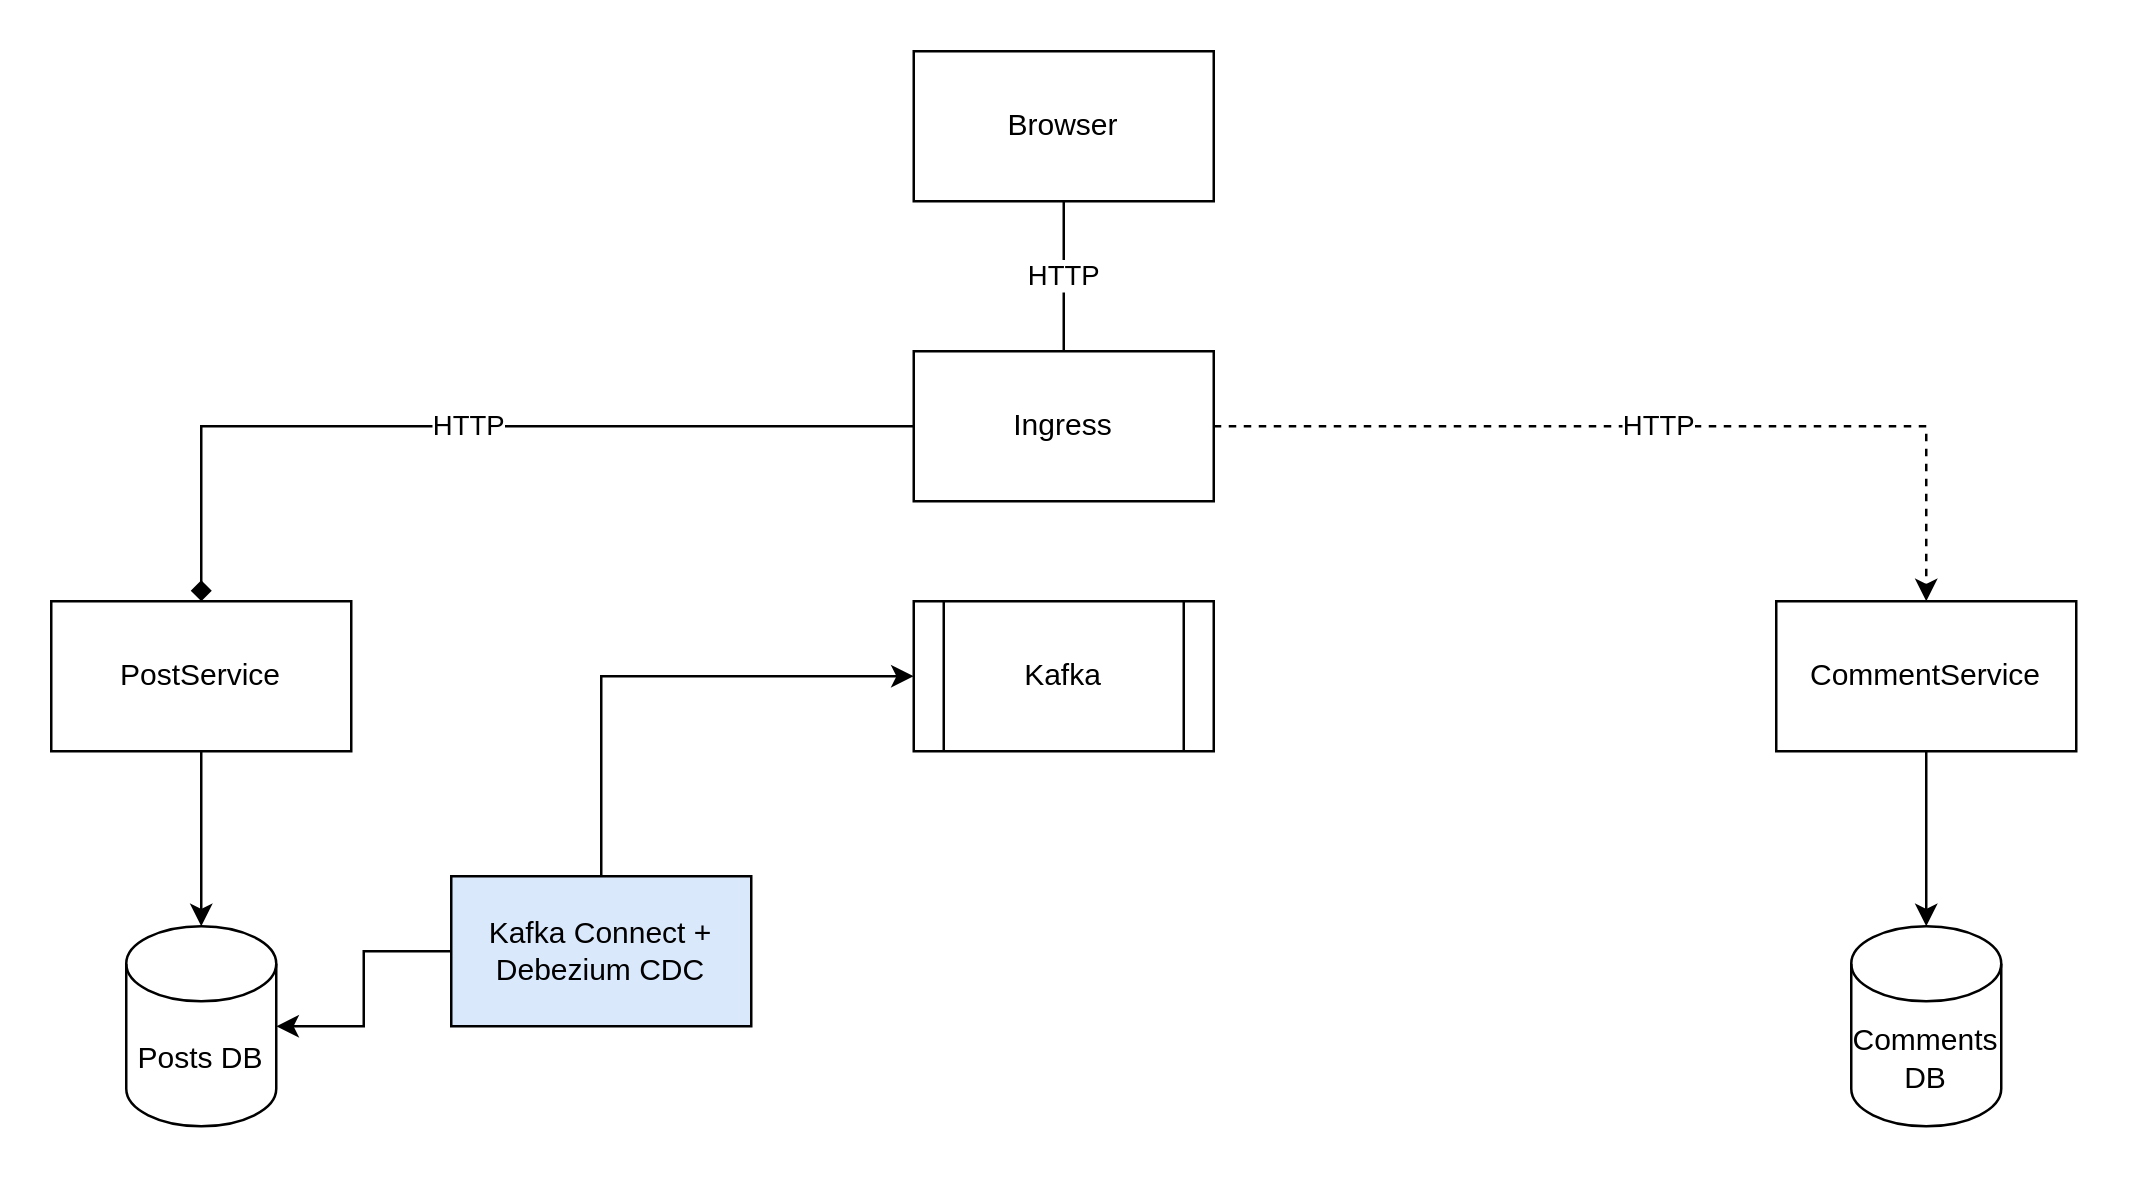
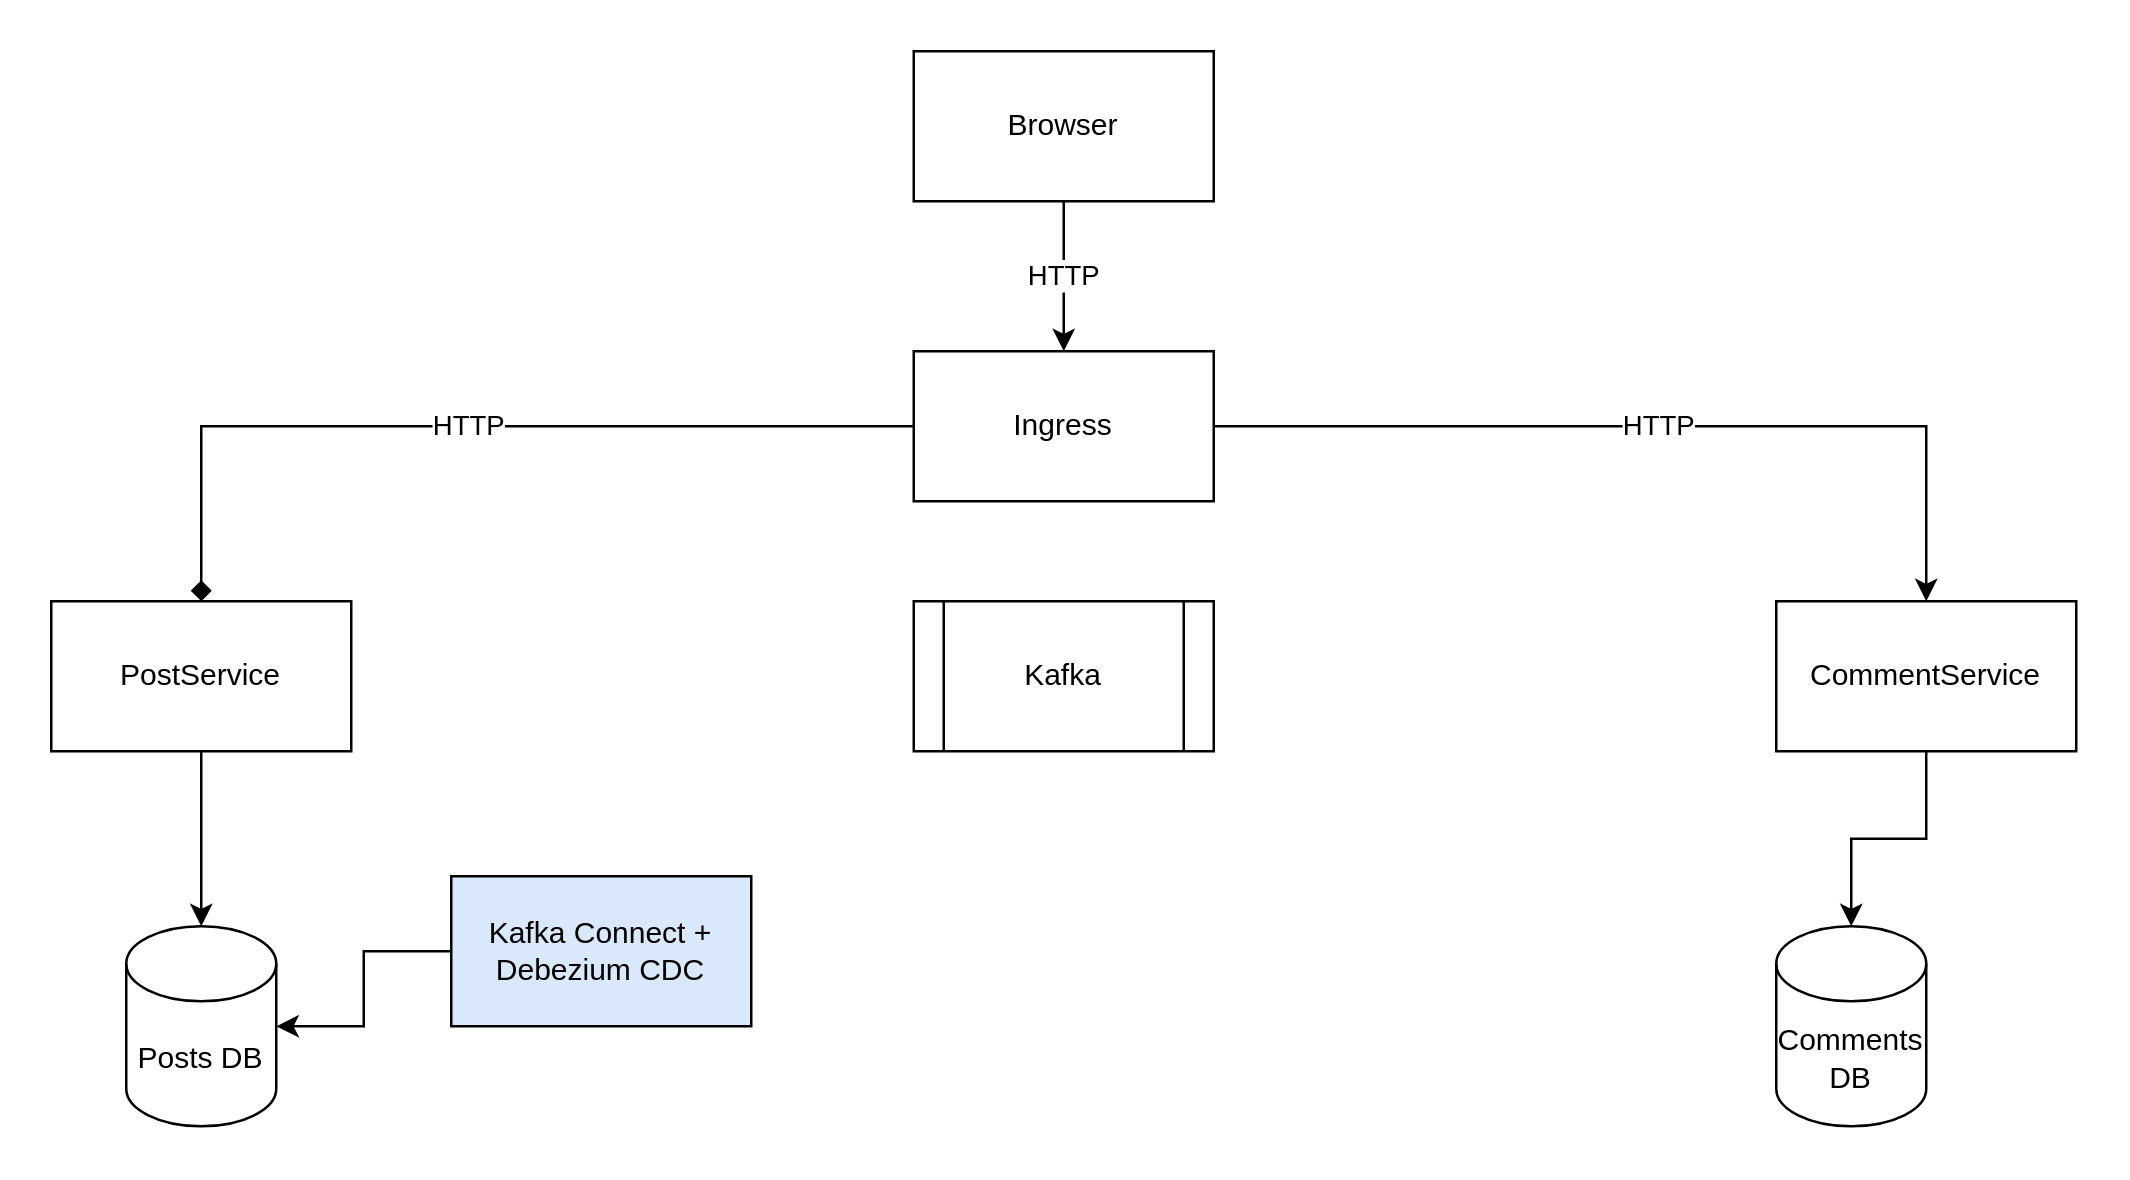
- <mxCell id="2" value="HTTP" style="edgeStyle=orthogonalEdgeStyle;rounded=0;orthogonalLoop=1;jettySize=auto;html=1;exitX=0.5;exitY=1;exitDx=0;exitDy=0;entryX=0.5;entryY=0;entryDx=0;entryDy=0;endArrow=none;" edge="1" parent="1" source="3" target="16"><mxGeometry relative="1" as="geometry" /></mxCell>
+ <mxCell id="2" value="HTTP" style="edgeStyle=orthogonalEdgeStyle;rounded=0;orthogonalLoop=1;jettySize=auto;html=1;exitX=0.5;exitY=1;exitDx=0;exitDy=0;entryX=0.5;entryY=0;entryDx=0;entryDy=0;" edge="1" parent="1" source="3" target="16"><mxGeometry relative="1" as="geometry" /></mxCell>
- <mxCell id="15" value="HTTP" style="edgeStyle=orthogonalEdgeStyle;rounded=0;orthogonalLoop=1;jettySize=auto;html=1;exitX=1;exitY=0.5;exitDx=0;exitDy=0;dashed=1;" edge="1" parent="1" source="16" target="7"><mxGeometry relative="1" as="geometry" /></mxCell>
+ <mxCell id="15" value="HTTP" style="edgeStyle=orthogonalEdgeStyle;rounded=0;orthogonalLoop=1;jettySize=auto;html=1;exitX=1;exitY=0.5;exitDx=0;exitDy=0;" edge="1" parent="1" source="16" target="7"><mxGeometry relative="1" as="geometry" /></mxCell>
- <mxCell id="12" style="edgeStyle=orthogonalEdgeStyle;rounded=0;orthogonalLoop=1;jettySize=auto;html=1;exitX=0.5;exitY=0;exitDx=0;exitDy=0;entryX=0;entryY=0.5;entryDx=0;entryDy=0;" edge="1" parent="1" source="13" target="10"><mxGeometry relative="1" as="geometry" /></mxCell>
- <mxCell id="9" value="&lt;div&gt;Comments DB&lt;/div&gt;" style="shape=cylinder3;whiteSpace=wrap;html=1;boundedLbl=1;backgroundOutline=1;size=15;" vertex="1" parent="1"><mxGeometry x="740" y="370" width="60" height="80" as="geometry" /></mxCell>
+ <mxCell id="9" value="&lt;div&gt;Comments DB&lt;/div&gt;" style="shape=cylinder3;whiteSpace=wrap;html=1;boundedLbl=1;backgroundOutline=1;size=15;" vertex="1" parent="1"><mxGeometry x="710" y="370" width="60" height="80" as="geometry" /></mxCell>
